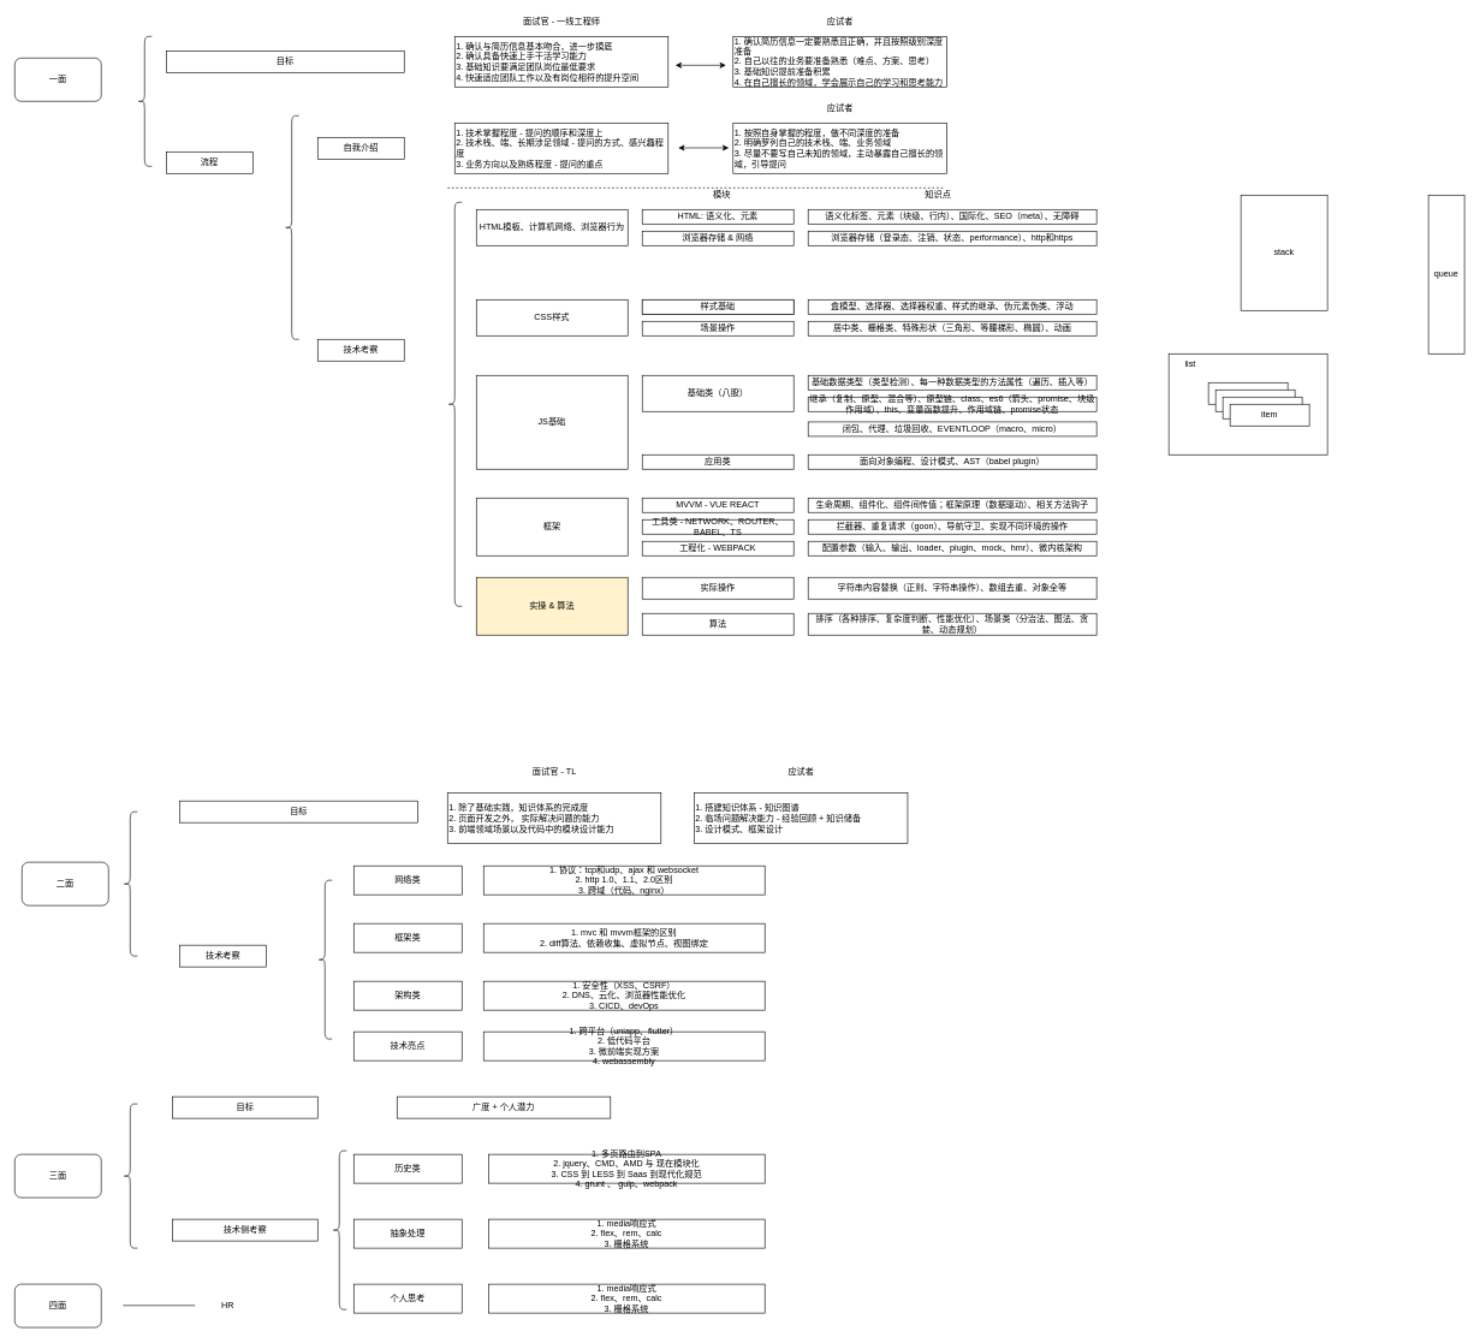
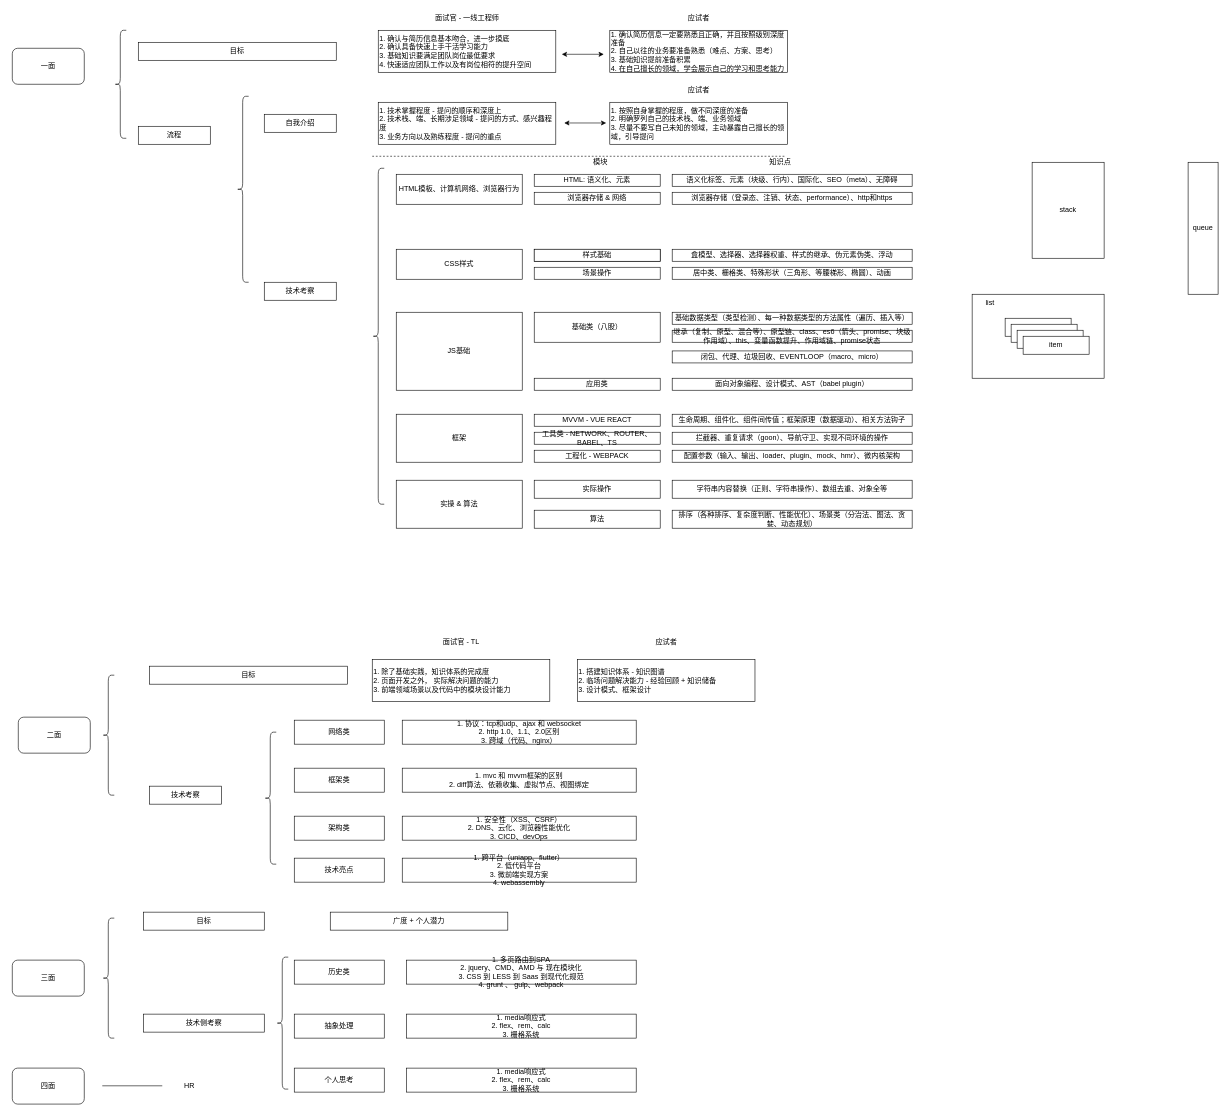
- <mxCell id="60" value="实操 &amp;amp; 算法" style="rounded=0;whiteSpace=wrap;html=1;align=center;fillColor=#fff2cc;" vertex="1" parent="1"><mxGeometry x="660" y="800" width="210" height="80" as="geometry" /></mxCell>
+ <mxCell id="60" value="实操 &amp;amp; 算法" style="rounded=0;whiteSpace=wrap;html=1;align=center;" vertex="1" parent="1"><mxGeometry x="660" y="800" width="210" height="80" as="geometry" /></mxCell>
